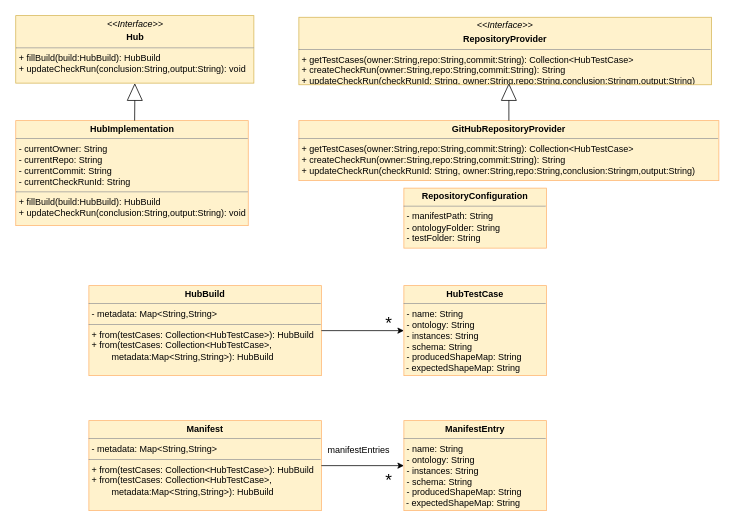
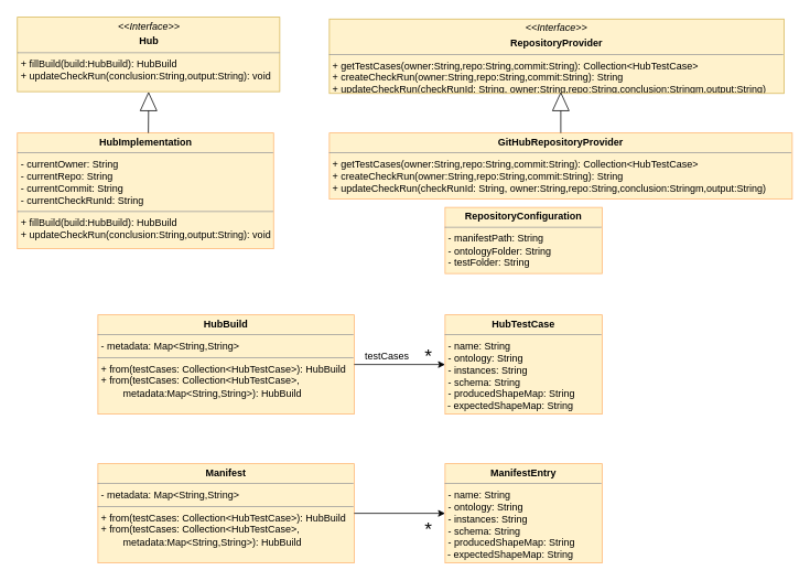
+ <mxCell id="5" value="testCases" style="text;html=1;strokeColor=none;fillColor=none;align=center;verticalAlign=middle;whiteSpace=wrap;rounded=0;" parent="1" vertex="1"><mxGeometry x="448" y="420" width="40" height="20" as="geometry" /></mxCell>
- <mxCell id="10" value="manifestEntries" style="text;html=1;strokeColor=none;fillColor=none;align=center;verticalAlign=middle;whiteSpace=wrap;rounded=0;" parent="1" vertex="1"><mxGeometry x="448" y="590" width="60" height="20" as="geometry" /></mxCell>
